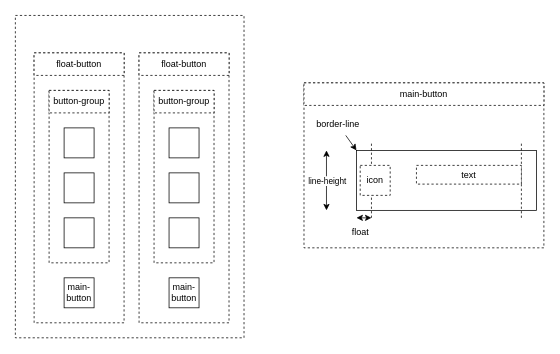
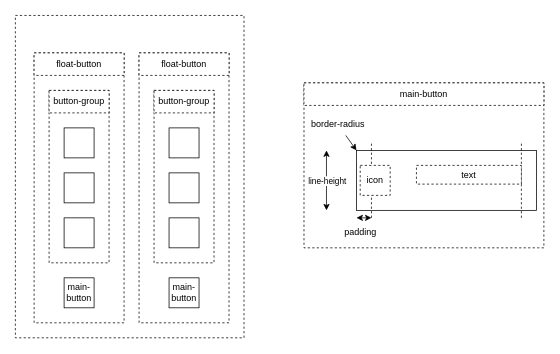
- <mxCell id="30" value="border-line" style="text;html=1;align=center;verticalAlign=middle;resizable=0;points=[];autosize=1;strokeColor=none;fillColor=none;" vertex="1" parent="1"><mxGeometry x="405" y="150" width="90" height="30" as="geometry" /></mxCell>
+ <mxCell id="30" value="border-radius" style="text;html=1;align=center;verticalAlign=middle;resizable=0;points=[];autosize=1;strokeColor=none;fillColor=none;" vertex="1" parent="1"><mxGeometry x="405" y="150" width="90" height="30" as="geometry" /></mxCell>
- <mxCell id="26" value="float" style="text;html=1;align=center;verticalAlign=middle;resizable=0;points=[];autosize=1;strokeColor=none;fillColor=none;" vertex="1" parent="1"><mxGeometry x="445" y="295" width="70" height="30" as="geometry" /></mxCell>
+ <mxCell id="26" value="padding" style="text;html=1;align=center;verticalAlign=middle;resizable=0;points=[];autosize=1;strokeColor=none;fillColor=none;" vertex="1" parent="1"><mxGeometry x="445" y="295" width="70" height="30" as="geometry" /></mxCell>
